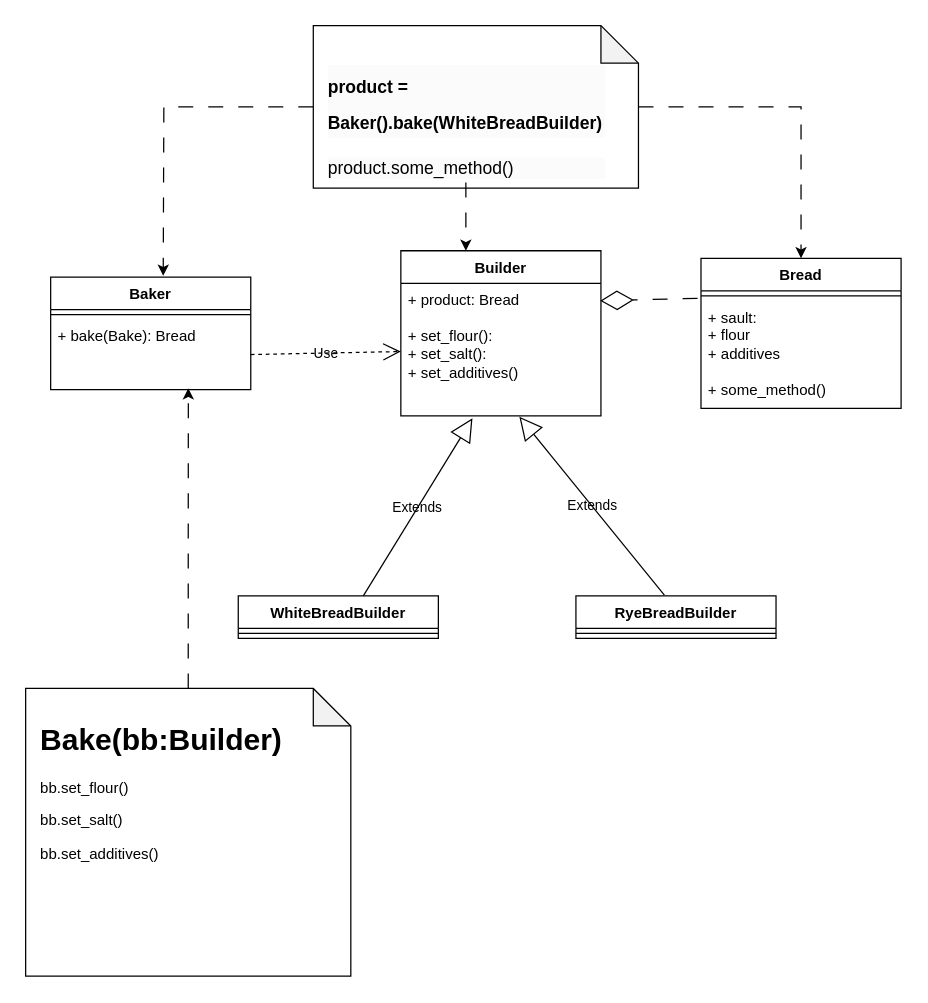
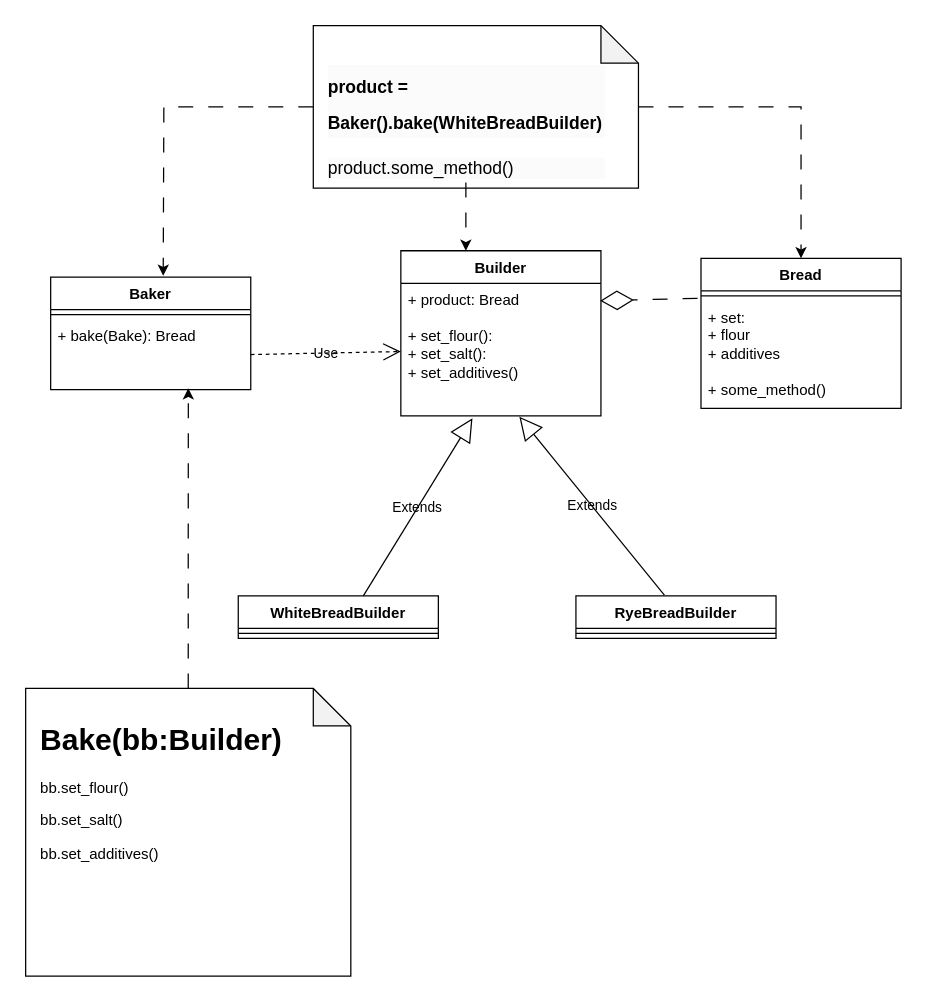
- <mxCell id="14" value="+ sault:&amp;nbsp;&lt;br&gt;+ flour&lt;br&gt;+ additives&lt;br&gt;&lt;br&gt;+ some_method()" style="text;strokeColor=none;fillColor=none;align=left;verticalAlign=top;spacingLeft=4;spacingRight=4;overflow=hidden;rotatable=0;points=[[0,0.5],[1,0.5]];portConstraint=eastwest;whiteSpace=wrap;html=1;rounded=0;labelBackgroundColor=none;" parent="12" vertex="1"><mxGeometry y="34" width="160" height="86" as="geometry" /></mxCell>
+ <mxCell id="14" value="+ set:&amp;nbsp;&lt;br&gt;+ flour&lt;br&gt;+ additives&lt;br&gt;&lt;br&gt;+ some_method()" style="text;strokeColor=none;fillColor=none;align=left;verticalAlign=top;spacingLeft=4;spacingRight=4;overflow=hidden;rotatable=0;points=[[0,0.5],[1,0.5]];portConstraint=eastwest;whiteSpace=wrap;html=1;rounded=0;labelBackgroundColor=none;" parent="12" vertex="1"><mxGeometry y="34" width="160" height="86" as="geometry" /></mxCell>
